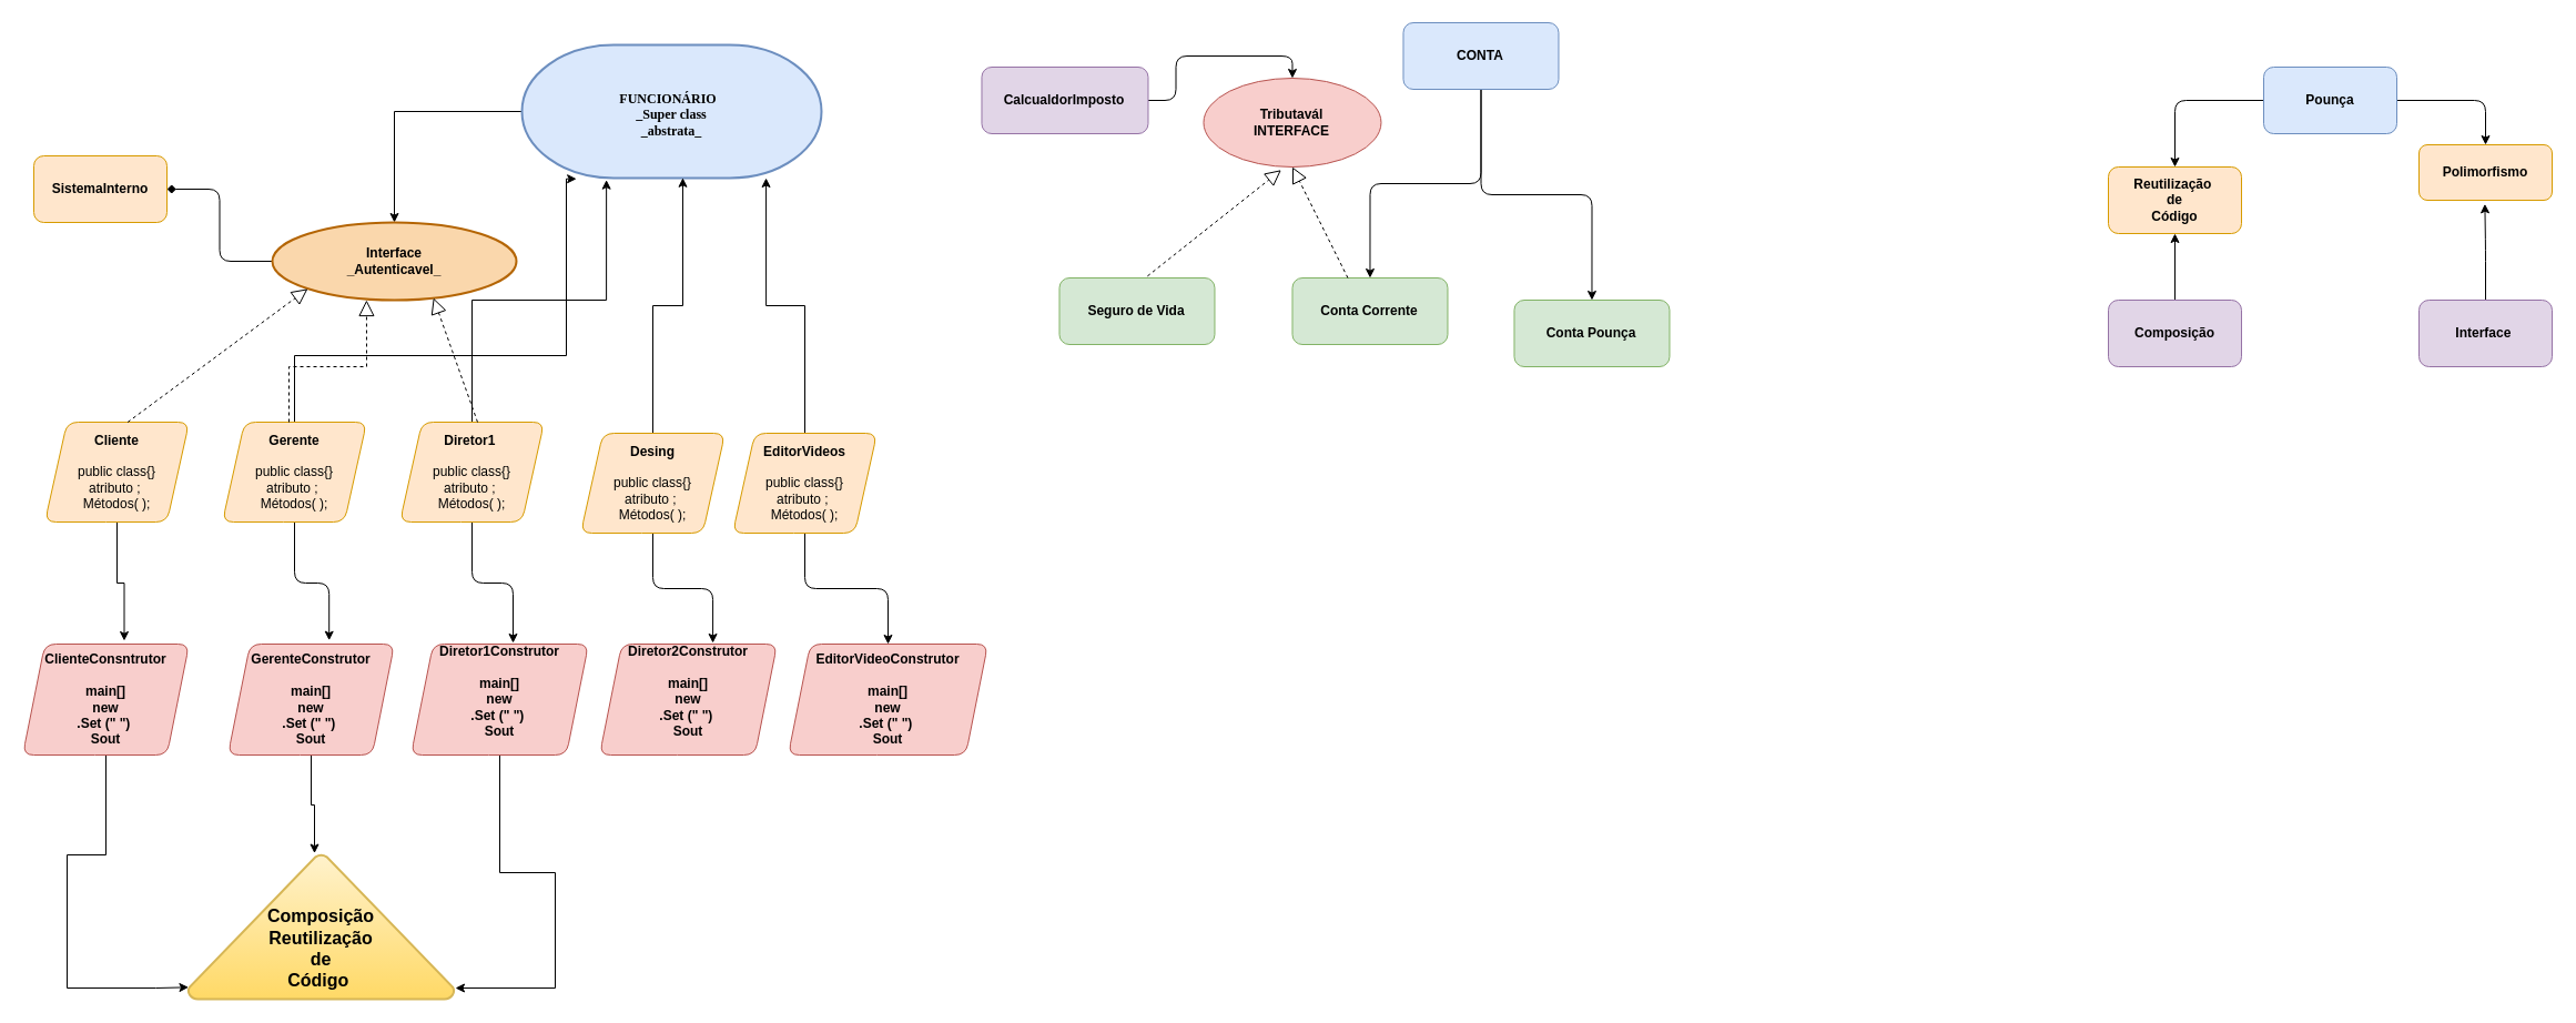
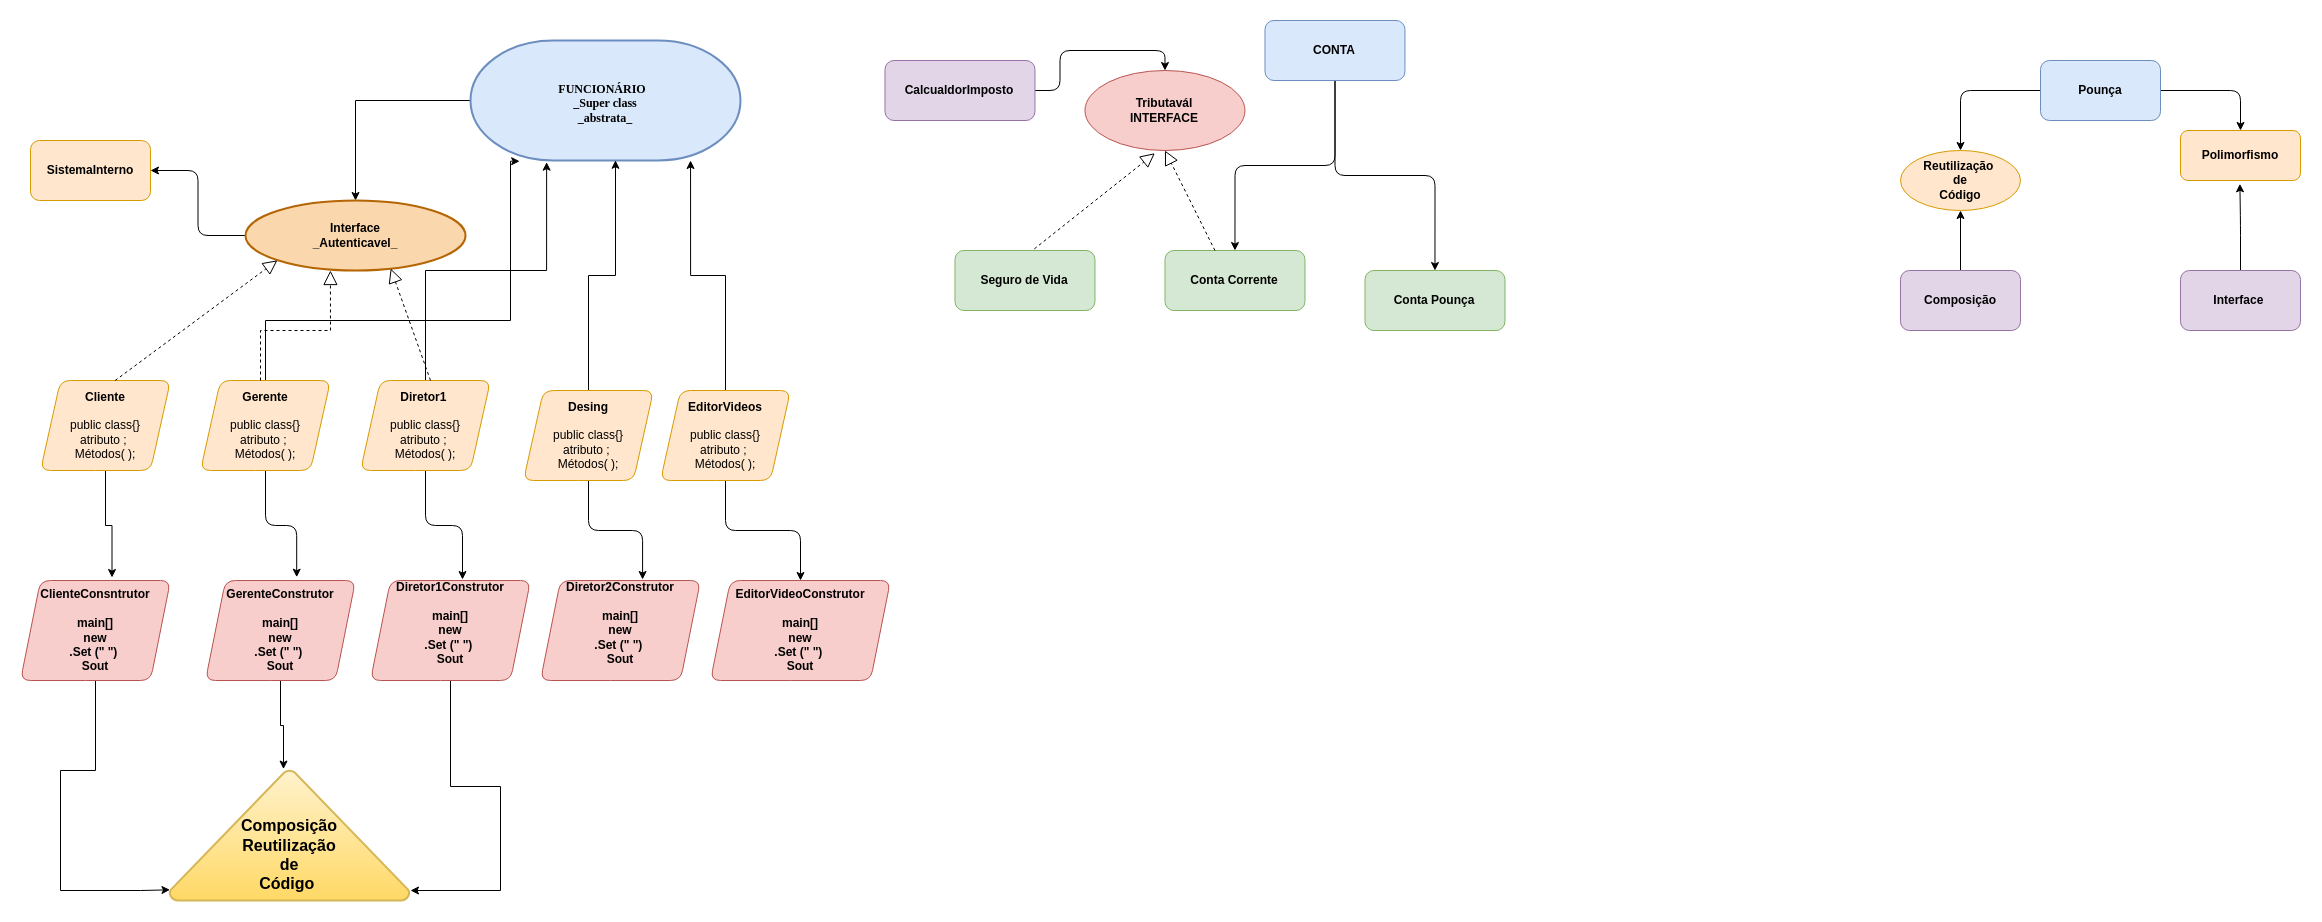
- <mxCell id="16" value="" style="edgeStyle=orthogonalEdgeStyle;rounded=1;orthogonalLoop=1;jettySize=auto;html=1;entryX=1;entryY=0.5;entryDx=0;entryDy=0;endArrow=diamond;" parent="1" source="17" target="22" edge="1"><mxGeometry relative="1" as="geometry"><mxPoint x="1690" y="1215" as="targetPoint" /></mxGeometry></mxCell>
+ <mxCell id="16" value="" style="edgeStyle=orthogonalEdgeStyle;rounded=1;orthogonalLoop=1;jettySize=auto;html=1;entryX=1;entryY=0.5;entryDx=0;entryDy=0;" parent="1" source="17" target="22" edge="1"><mxGeometry relative="1" as="geometry"><mxPoint x="1690" y="1215" as="targetPoint" /></mxGeometry></mxCell>
- <mxCell id="36" value="&lt;b&gt;&lt;font style=&quot;vertical-align: inherit;&quot;&gt;&lt;font style=&quot;vertical-align: inherit;&quot;&gt;Reutilização&amp;nbsp;&lt;br&gt;de&lt;br&gt;Código&lt;br&gt;&lt;/font&gt;&lt;/font&gt;&lt;/b&gt;" style="rounded=1;whiteSpace=wrap;html=1;fillColor=#ffe6cc;strokeColor=#d79b00;" parent="1" vertex="1"><mxGeometry x="1900" y="150" width="120" height="60" as="geometry" /></mxCell>
+ <mxCell id="36" value="&lt;b&gt;&lt;font style=&quot;vertical-align: inherit;&quot;&gt;&lt;font style=&quot;vertical-align: inherit;&quot;&gt;Reutilização&amp;nbsp;&lt;br&gt;de&lt;br&gt;Código&lt;br&gt;&lt;/font&gt;&lt;/font&gt;&lt;/b&gt;" style="ellipse;whiteSpace=wrap;html=1;fillColor=#ffe6cc;strokeColor=#d79b00;" parent="1" vertex="1"><mxGeometry x="1900" y="150" width="120" height="60" as="geometry" /></mxCell>
